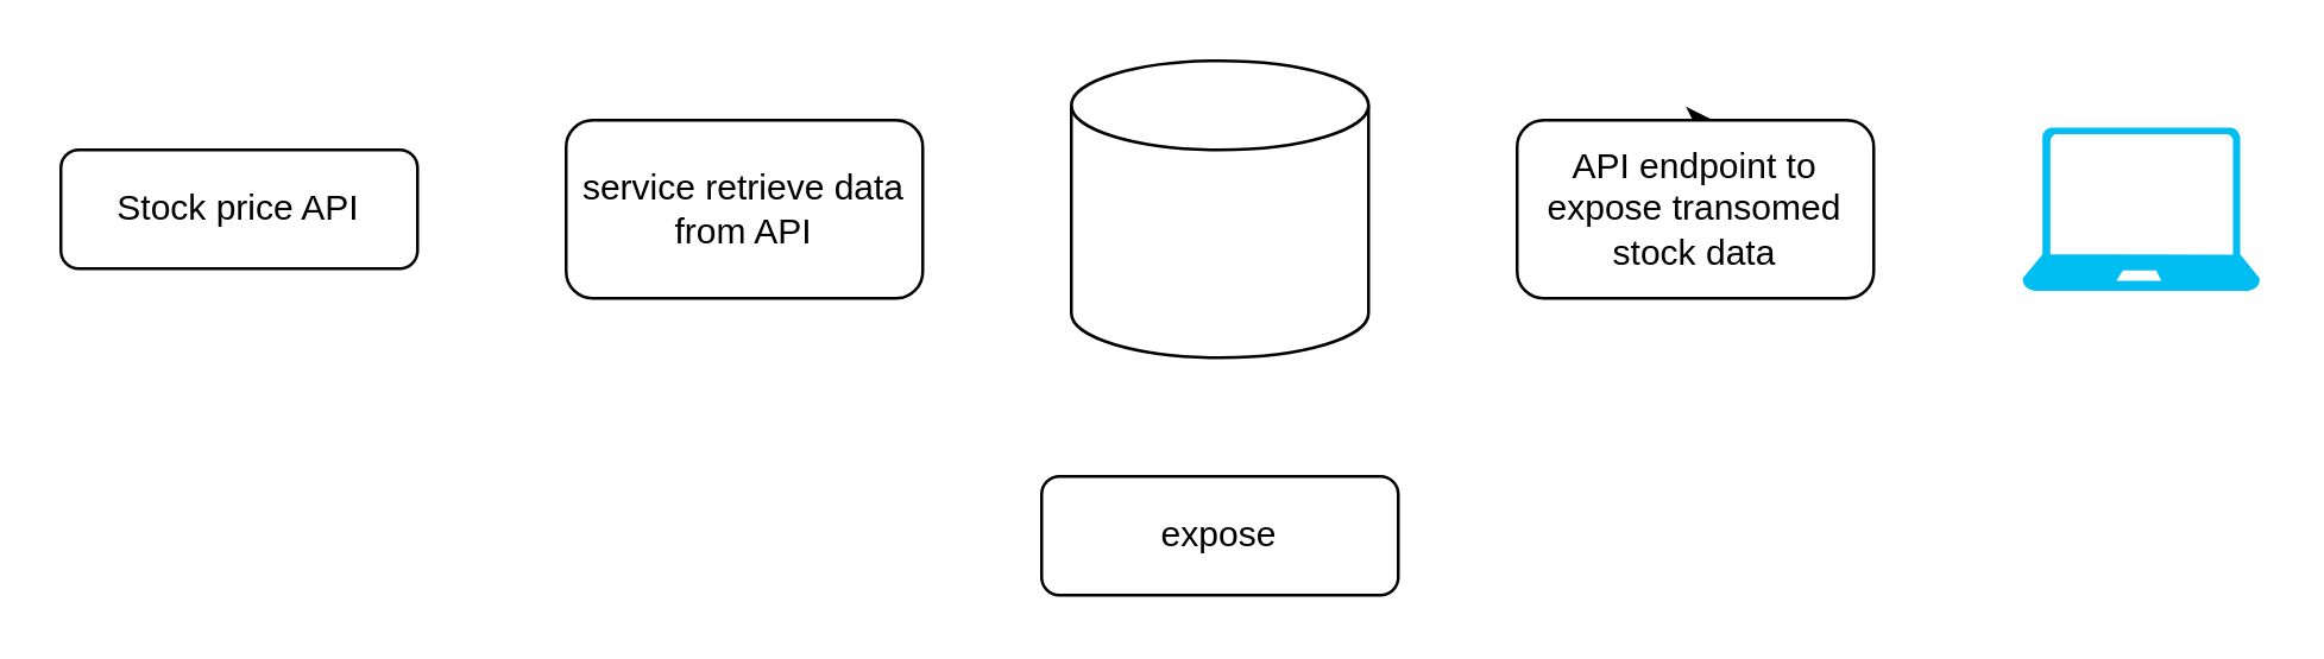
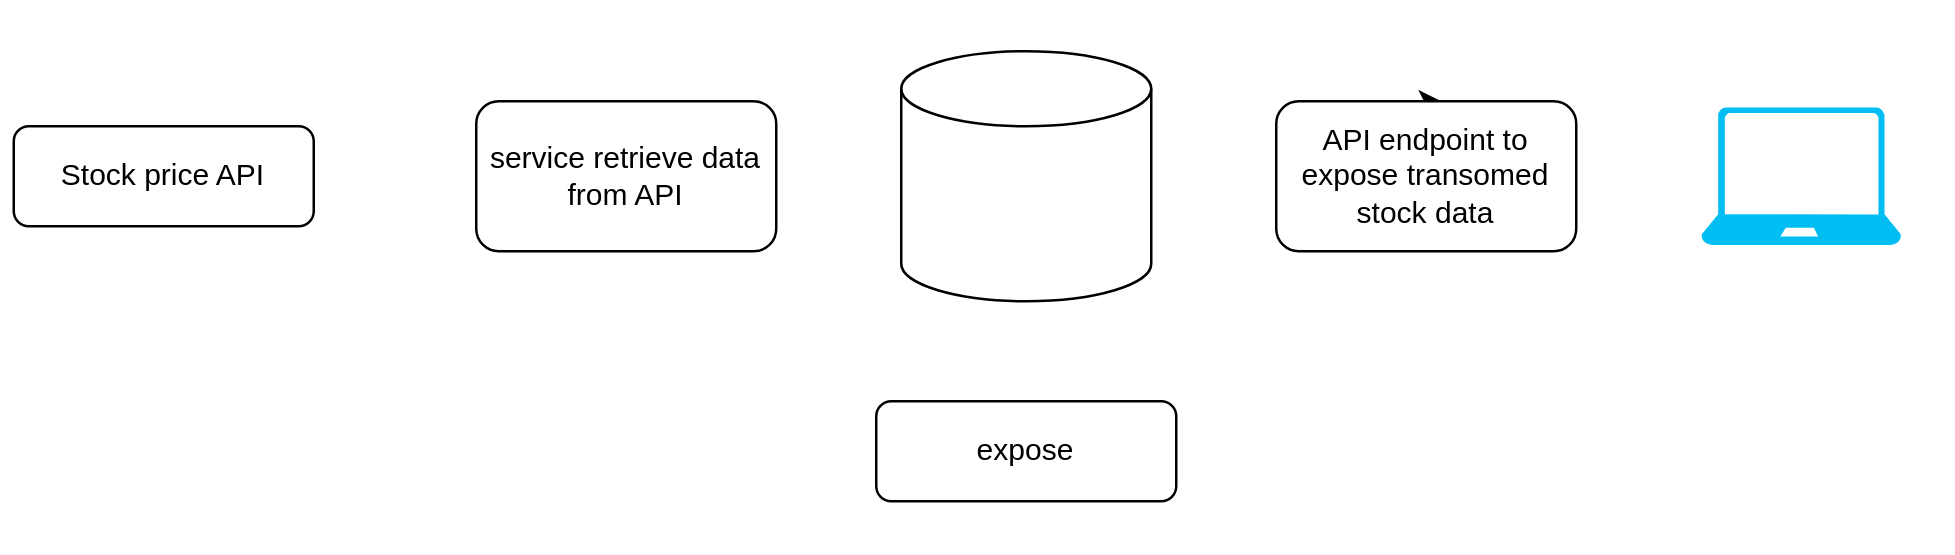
- <mxCell id="2" value="Stock price API" style="rounded=1;whiteSpace=wrap;html=1;fontSize=12;glass=0;strokeWidth=1;shadow=0;" parent="1" vertex="1"><mxGeometry x="20" y="50" width="120" height="40" as="geometry" /></mxCell>
+ <mxCell id="2" value="Stock price API" style="rounded=1;whiteSpace=wrap;html=1;fontSize=12;glass=0;strokeWidth=1;shadow=0;" parent="1" vertex="1"><mxGeometry x="5" y="50" width="120" height="40" as="geometry" /></mxCell>
